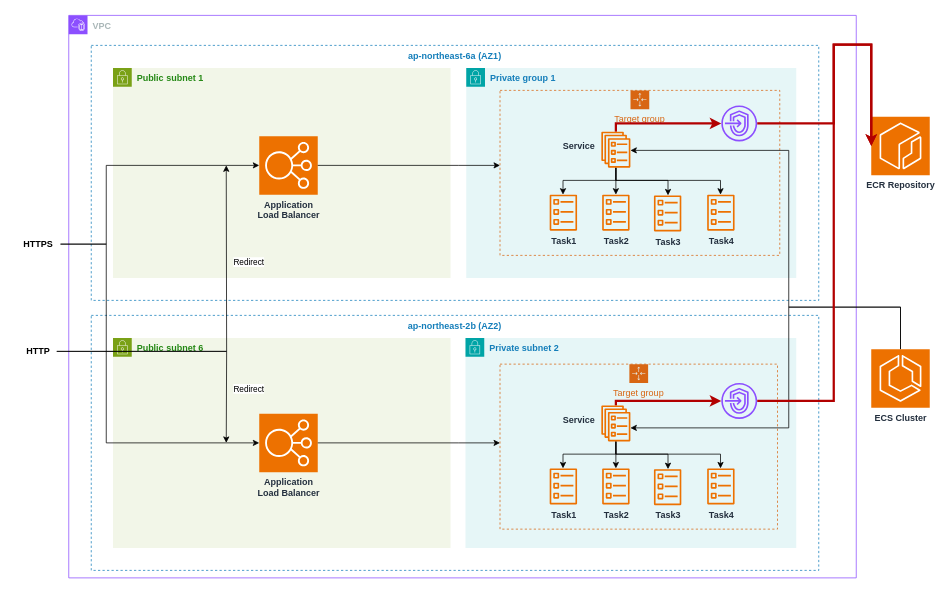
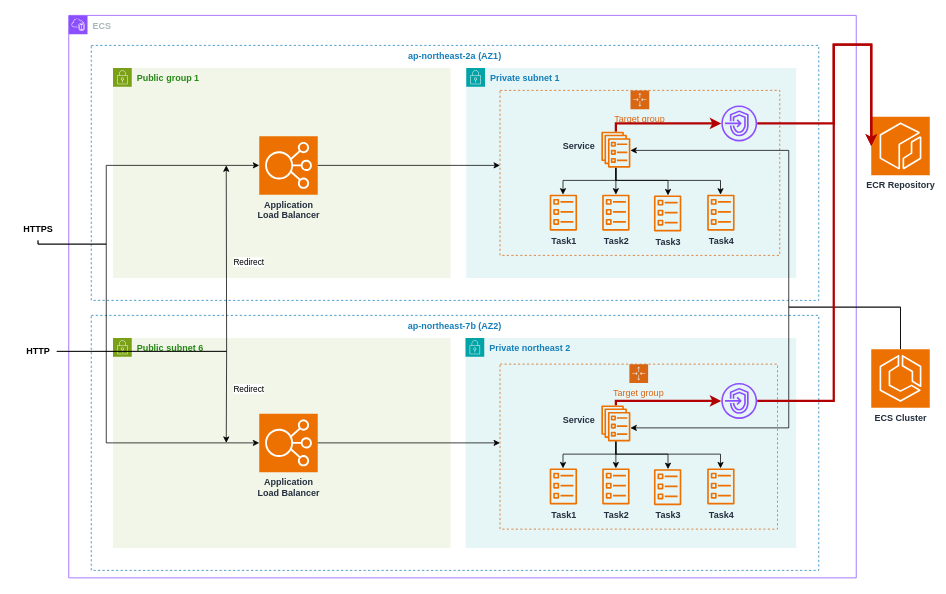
- <mxCell id="2" value="VPC" style="points=[[0,0],[0.25,0],[0.5,0],[0.75,0],[1,0],[1,0.25],[1,0.5],[1,0.75],[1,1],[0.75,1],[0.5,1],[0.25,1],[0,1],[0,0.75],[0,0.5],[0,0.25]];outlineConnect=0;gradientColor=none;html=1;whiteSpace=wrap;fontSize=12;fontStyle=1;container=1;pointerEvents=0;collapsible=0;recursiveResize=0;shape=mxgraph.aws4.group;grIcon=mxgraph.aws4.group_vpc2;strokeColor=#8C4FFF;fillColor=none;verticalAlign=top;align=left;spacingLeft=30;fontColor=#AAB7B8;dashed=0;labelBackgroundColor=none;spacingTop=0;textShadow=0;" vertex="1" parent="1"><mxGeometry x="91" y="20" width="1050" height="750" as="geometry" /></mxCell>
+ <mxCell id="2" value="ECS" style="points=[[0,0],[0.25,0],[0.5,0],[0.75,0],[1,0],[1,0.25],[1,0.5],[1,0.75],[1,1],[0.75,1],[0.5,1],[0.25,1],[0,1],[0,0.75],[0,0.5],[0,0.25]];outlineConnect=0;gradientColor=none;html=1;whiteSpace=wrap;fontSize=12;fontStyle=1;container=1;pointerEvents=0;collapsible=0;recursiveResize=0;shape=mxgraph.aws4.group;grIcon=mxgraph.aws4.group_vpc2;strokeColor=#8C4FFF;fillColor=none;verticalAlign=top;align=left;spacingLeft=30;fontColor=#AAB7B8;dashed=0;labelBackgroundColor=none;spacingTop=0;textShadow=0;" vertex="1" parent="1"><mxGeometry x="91" y="20" width="1050" height="750" as="geometry" /></mxCell>
- <mxCell id="3" value="ap-northeast-6a (AZ1)" style="fillColor=none;strokeColor=#147EBA;dashed=1;verticalAlign=top;fontStyle=1;fontColor=#147EBA;whiteSpace=wrap;html=1;labelBackgroundColor=none;spacingTop=0;textShadow=0;" vertex="1" parent="2"><mxGeometry x="30" y="40" width="970" height="340" as="geometry" /></mxCell>
+ <mxCell id="3" value="ap-northeast-2a (AZ1)" style="fillColor=none;strokeColor=#147EBA;dashed=1;verticalAlign=top;fontStyle=1;fontColor=#147EBA;whiteSpace=wrap;html=1;labelBackgroundColor=none;spacingTop=0;textShadow=0;" vertex="1" parent="2"><mxGeometry x="30" y="40" width="970" height="340" as="geometry" /></mxCell>
- <mxCell id="14" value="Public subnet 1" style="points=[[0,0],[0.25,0],[0.5,0],[0.75,0],[1,0],[1,0.25],[1,0.5],[1,0.75],[1,1],[0.75,1],[0.5,1],[0.25,1],[0,1],[0,0.75],[0,0.5],[0,0.25]];outlineConnect=0;gradientColor=none;html=1;whiteSpace=wrap;fontSize=12;fontStyle=1;container=1;pointerEvents=0;collapsible=0;recursiveResize=0;shape=mxgraph.aws4.group;grIcon=mxgraph.aws4.group_security_group;grStroke=0;strokeColor=#7AA116;fillColor=#F2F6E8;verticalAlign=top;align=left;spacingLeft=30;fontColor=#248814;dashed=0;labelBackgroundColor=none;spacingTop=0;textShadow=0;" vertex="1" parent="2"><mxGeometry x="59" y="70" width="450" height="280" as="geometry" /></mxCell>
+ <mxCell id="14" value="Public group 1" style="points=[[0,0],[0.25,0],[0.5,0],[0.75,0],[1,0],[1,0.25],[1,0.5],[1,0.75],[1,1],[0.75,1],[0.5,1],[0.25,1],[0,1],[0,0.75],[0,0.5],[0,0.25]];outlineConnect=0;gradientColor=none;html=1;whiteSpace=wrap;fontSize=12;fontStyle=1;container=1;pointerEvents=0;collapsible=0;recursiveResize=0;shape=mxgraph.aws4.group;grIcon=mxgraph.aws4.group_security_group;grStroke=0;strokeColor=#7AA116;fillColor=#F2F6E8;verticalAlign=top;align=left;spacingLeft=30;fontColor=#248814;dashed=0;labelBackgroundColor=none;spacingTop=0;textShadow=0;" vertex="1" parent="2"><mxGeometry x="59" y="70" width="450" height="280" as="geometry" /></mxCell>
- <mxCell id="4" value="Private group 1" style="points=[[0,0],[0.25,0],[0.5,0],[0.75,0],[1,0],[1,0.25],[1,0.5],[1,0.75],[1,1],[0.75,1],[0.5,1],[0.25,1],[0,1],[0,0.75],[0,0.5],[0,0.25]];outlineConnect=0;gradientColor=none;html=1;whiteSpace=wrap;fontSize=12;fontStyle=1;container=1;pointerEvents=0;collapsible=0;recursiveResize=0;shape=mxgraph.aws4.group;grIcon=mxgraph.aws4.group_security_group;grStroke=0;strokeColor=#00A4A6;fillColor=#E6F6F7;verticalAlign=top;align=left;spacingLeft=30;fontColor=#147EBA;dashed=0;labelBackgroundColor=none;spacingTop=0;textShadow=0;" vertex="1" parent="2"><mxGeometry x="530" y="70" width="440" height="280" as="geometry" /></mxCell>
+ <mxCell id="4" value="Private subnet 1" style="points=[[0,0],[0.25,0],[0.5,0],[0.75,0],[1,0],[1,0.25],[1,0.5],[1,0.75],[1,1],[0.75,1],[0.5,1],[0.25,1],[0,1],[0,0.75],[0,0.5],[0,0.25]];outlineConnect=0;gradientColor=none;html=1;whiteSpace=wrap;fontSize=12;fontStyle=1;container=1;pointerEvents=0;collapsible=0;recursiveResize=0;shape=mxgraph.aws4.group;grIcon=mxgraph.aws4.group_security_group;grStroke=0;strokeColor=#00A4A6;fillColor=#E6F6F7;verticalAlign=top;align=left;spacingLeft=30;fontColor=#147EBA;dashed=0;labelBackgroundColor=none;spacingTop=0;textShadow=0;" vertex="1" parent="2"><mxGeometry x="530" y="70" width="440" height="280" as="geometry" /></mxCell>
- <mxCell id="25" value="HTTPS" style="text;html=1;align=center;verticalAlign=middle;resizable=0;points=[];autosize=1;strokeColor=none;fillColor=none;labelBackgroundColor=none;fontStyle=1;spacingTop=0;textShadow=0;" vertex="1" parent="1"><mxGeometry x="20" y="310" width="60" height="30" as="geometry" /></mxCell>
+ <mxCell id="25" value="HTTPS" style="text;html=1;align=center;verticalAlign=middle;resizable=0;points=[];autosize=1;strokeColor=none;fillColor=none;labelBackgroundColor=none;fontStyle=1;spacingTop=0;textShadow=0;" vertex="1" parent="1"><mxGeometry x="20" y="290" width="60" height="30" as="geometry" /></mxCell>
- <mxCell id="10" value="ap-northeast-2b (AZ2)" style="fillColor=none;strokeColor=#147EBA;dashed=1;verticalAlign=top;fontStyle=1;fontColor=#147EBA;whiteSpace=wrap;html=1;labelBackgroundColor=none;spacingTop=0;textShadow=0;" vertex="1" parent="2"><mxGeometry x="30" y="400" width="970" height="340" as="geometry" /></mxCell>
+ <mxCell id="10" value="ap-northeast-7b (AZ2)" style="fillColor=none;strokeColor=#147EBA;dashed=1;verticalAlign=top;fontStyle=1;fontColor=#147EBA;whiteSpace=wrap;html=1;labelBackgroundColor=none;spacingTop=0;textShadow=0;" vertex="1" parent="2"><mxGeometry x="30" y="400" width="970" height="340" as="geometry" /></mxCell>
- <mxCell id="13" value="Private subnet 2" style="points=[[0,0],[0.25,0],[0.5,0],[0.75,0],[1,0],[1,0.25],[1,0.5],[1,0.75],[1,1],[0.75,1],[0.5,1],[0.25,1],[0,1],[0,0.75],[0,0.5],[0,0.25]];outlineConnect=0;gradientColor=none;html=1;whiteSpace=wrap;fontSize=12;fontStyle=1;container=1;pointerEvents=0;collapsible=0;recursiveResize=0;shape=mxgraph.aws4.group;grIcon=mxgraph.aws4.group_security_group;grStroke=0;strokeColor=#00A4A6;fillColor=#E6F6F7;verticalAlign=top;align=left;spacingLeft=30;fontColor=#147EBA;dashed=0;labelBackgroundColor=none;spacingTop=0;textShadow=0;" vertex="1" parent="2"><mxGeometry x="529" y="430" width="441" height="280" as="geometry" /></mxCell>
+ <mxCell id="13" value="Private northeast 2" style="points=[[0,0],[0.25,0],[0.5,0],[0.75,0],[1,0],[1,0.25],[1,0.5],[1,0.75],[1,1],[0.75,1],[0.5,1],[0.25,1],[0,1],[0,0.75],[0,0.5],[0,0.25]];outlineConnect=0;gradientColor=none;html=1;whiteSpace=wrap;fontSize=12;fontStyle=1;container=1;pointerEvents=0;collapsible=0;recursiveResize=0;shape=mxgraph.aws4.group;grIcon=mxgraph.aws4.group_security_group;grStroke=0;strokeColor=#00A4A6;fillColor=#E6F6F7;verticalAlign=top;align=left;spacingLeft=30;fontColor=#147EBA;dashed=0;labelBackgroundColor=none;spacingTop=0;textShadow=0;" vertex="1" parent="2"><mxGeometry x="529" y="430" width="441" height="280" as="geometry" /></mxCell>
